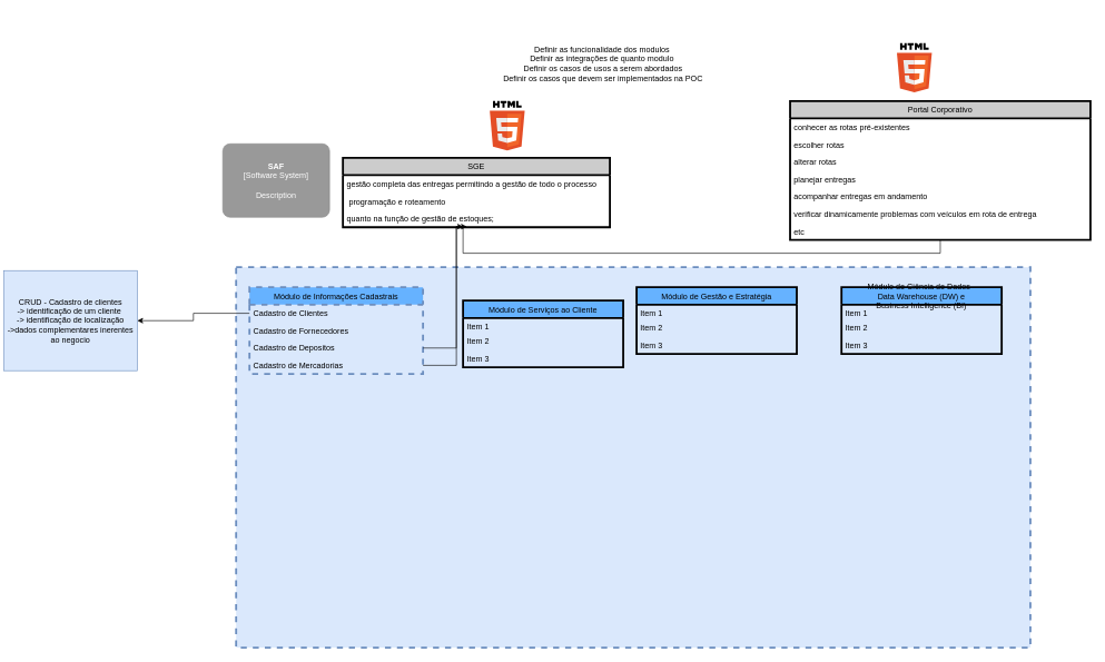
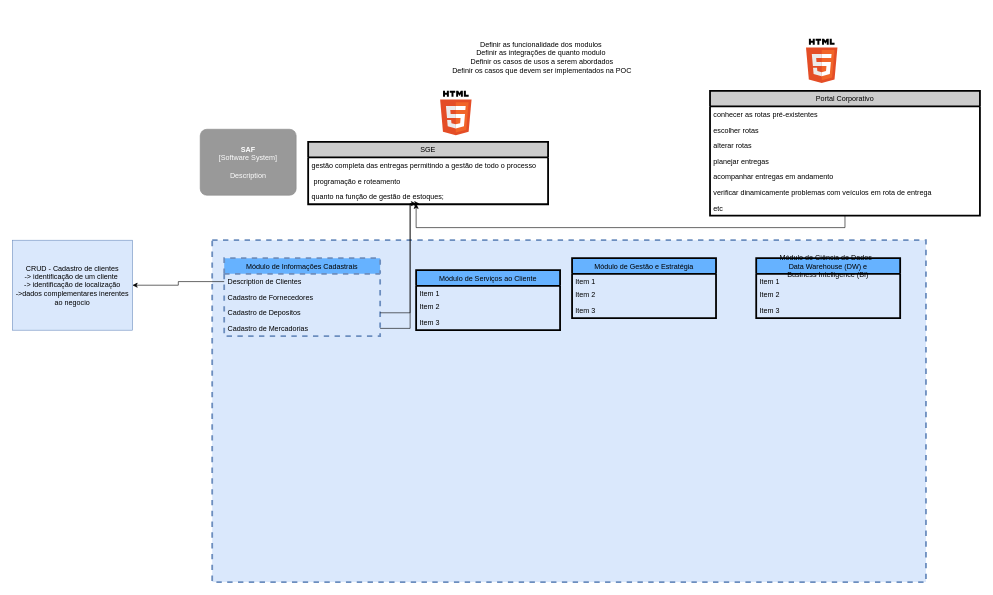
- <mxCell id="4" style="edgeStyle=orthogonalEdgeStyle;rounded=0;orthogonalLoop=1;jettySize=auto;html=1;entryX=0.45;entryY=0.962;entryDx=0;entryDy=0;entryPerimeter=0;exitX=0.5;exitY=1;exitDx=0;exitDy=0;endArrow=none;" edge="1" parent="1" source="28" target="46"><mxGeometry relative="1" as="geometry"><mxPoint x="1083" y="350" as="sourcePoint" /></mxGeometry></mxCell>
+ <mxCell id="4" style="edgeStyle=orthogonalEdgeStyle;rounded=0;orthogonalLoop=1;jettySize=auto;html=1;entryX=0.45;entryY=0.962;entryDx=0;entryDy=0;entryPerimeter=0;exitX=0.5;exitY=1;exitDx=0;exitDy=0;" edge="1" parent="1" source="28" target="46"><mxGeometry relative="1" as="geometry"><mxPoint x="1083" y="350" as="sourcePoint" /></mxGeometry></mxCell>
- <mxCell id="8" value="Cadastro de Clientes" style="text;strokeColor=none;fillColor=none;align=left;verticalAlign=top;spacingLeft=4;spacingRight=4;overflow=hidden;rotatable=0;points=[[0,0.5],[1,0.5]];portConstraint=eastwest;" vertex="1" parent="7"><mxGeometry y="26" width="260" height="26" as="geometry" /></mxCell>
+ <mxCell id="8" value="Description de Clientes" style="text;strokeColor=none;fillColor=none;align=left;verticalAlign=top;spacingLeft=4;spacingRight=4;overflow=hidden;rotatable=0;points=[[0,0.5],[1,0.5]];portConstraint=eastwest;" vertex="1" parent="7"><mxGeometry y="26" width="260" height="26" as="geometry" /></mxCell>
- <mxCell id="12" value="CRUD - Cadastro de clientes&lt;br&gt;-&amp;gt; identificação de um cliente&amp;nbsp;&lt;br&gt;-&amp;gt; identificação de localização&lt;br&gt;-&amp;gt;dados complementares inerentes ao negocio" style="text;html=1;fillColor=#dae8fc;align=center;verticalAlign=middle;whiteSpace=wrap;rounded=0;strokeColor=#6c8ebf;" vertex="1" parent="1"><mxGeometry x="5" y="405" width="200" height="150" as="geometry" /></mxCell>
+ <mxCell id="12" value="CRUD - Cadastro de clientes&lt;br&gt;-&amp;gt; identificação de um cliente&amp;nbsp;&lt;br&gt;-&amp;gt; identificação de localização&lt;br&gt;-&amp;gt;dados complementares inerentes ao negocio" style="text;html=1;fillColor=#dae8fc;align=center;verticalAlign=middle;whiteSpace=wrap;rounded=0;strokeColor=#6c8ebf;" vertex="1" parent="1"><mxGeometry x="20" y="400" width="200" height="150" as="geometry" /></mxCell>
